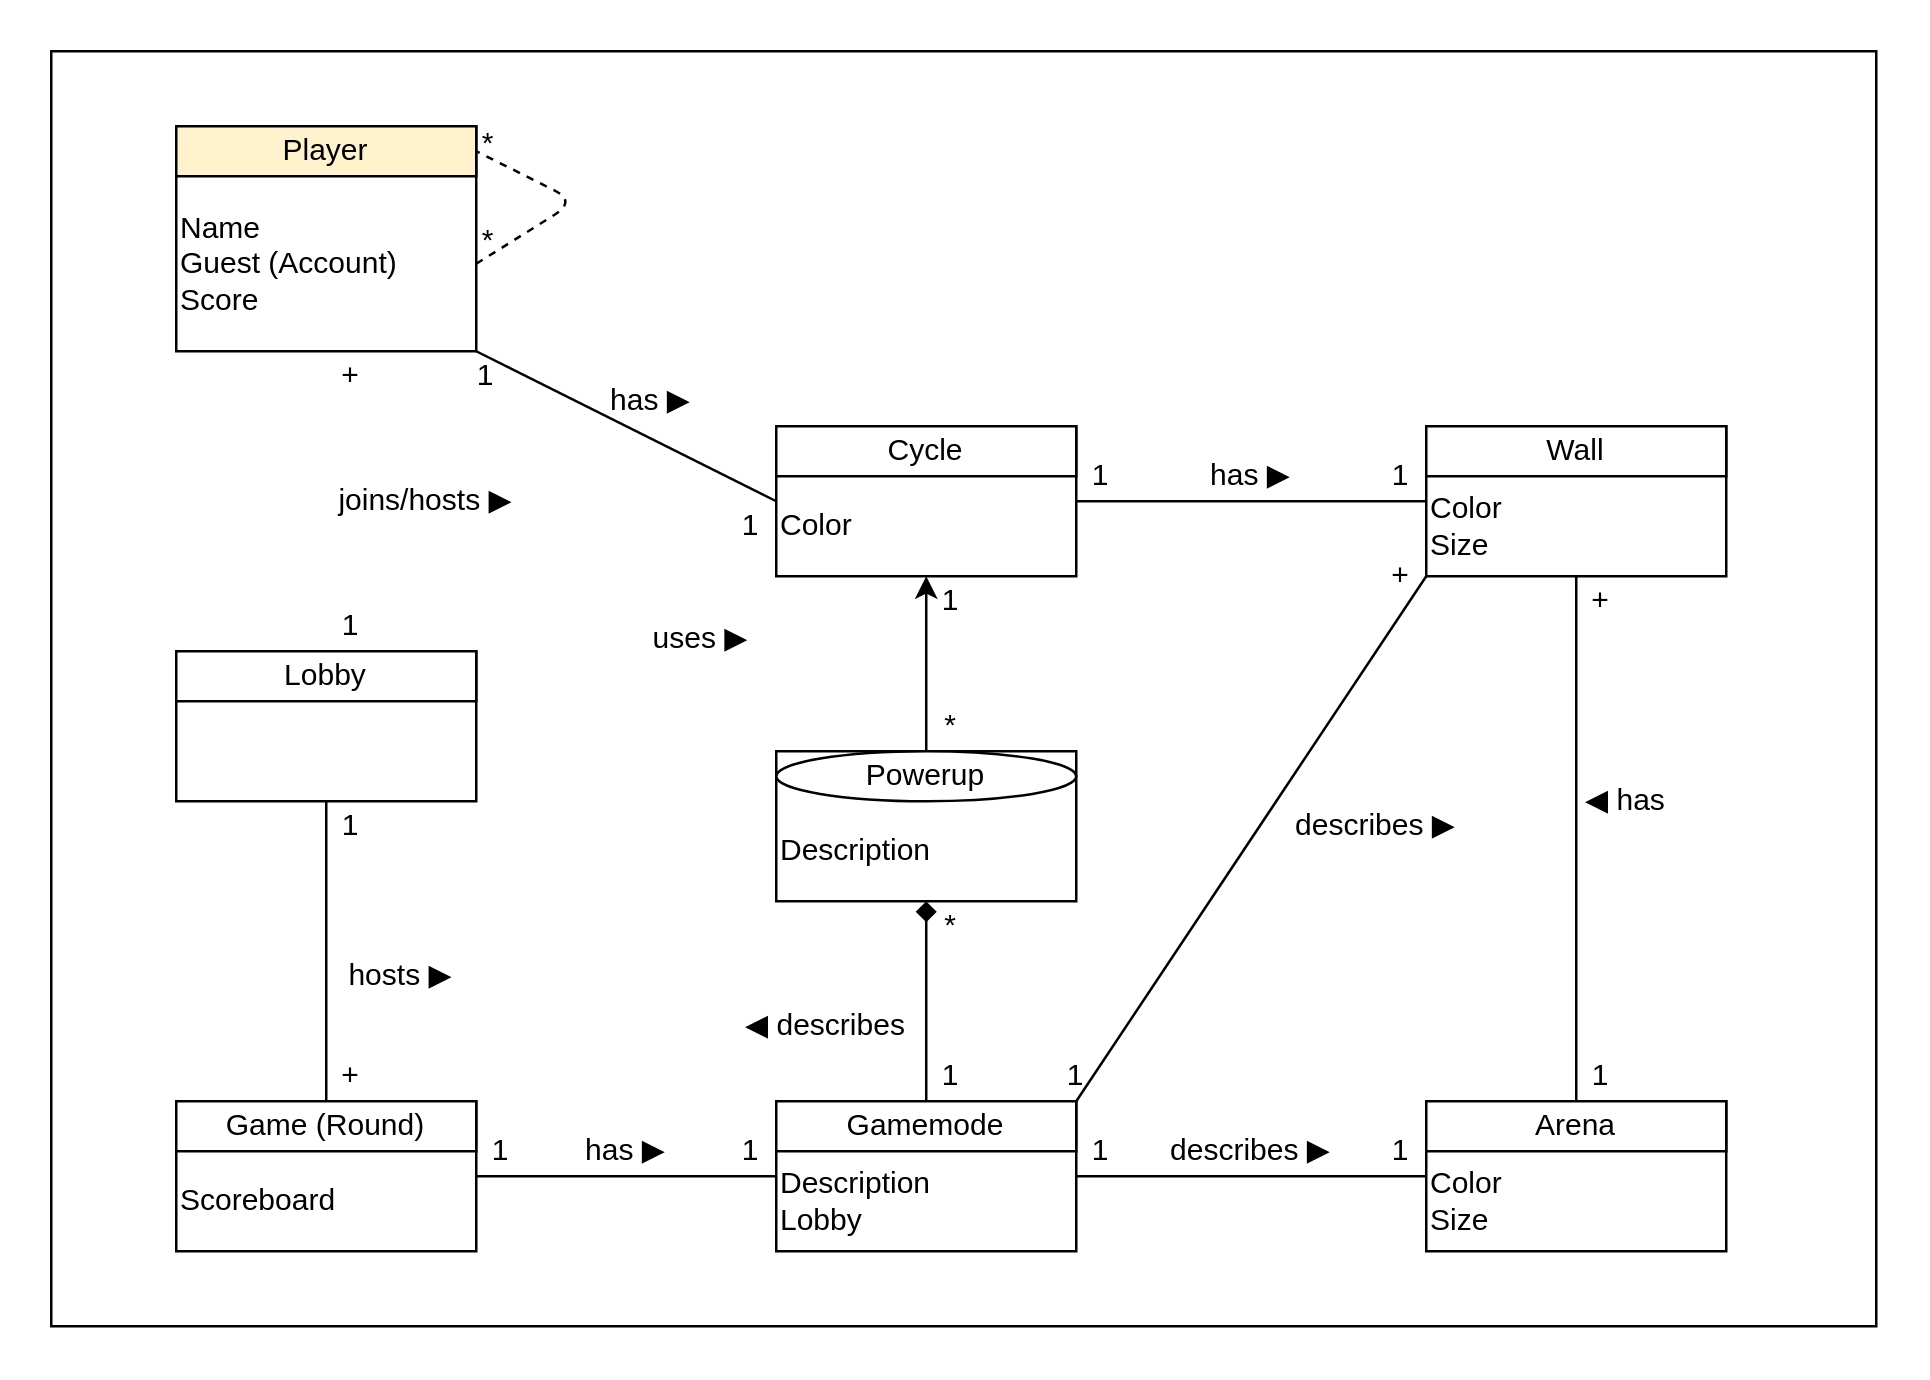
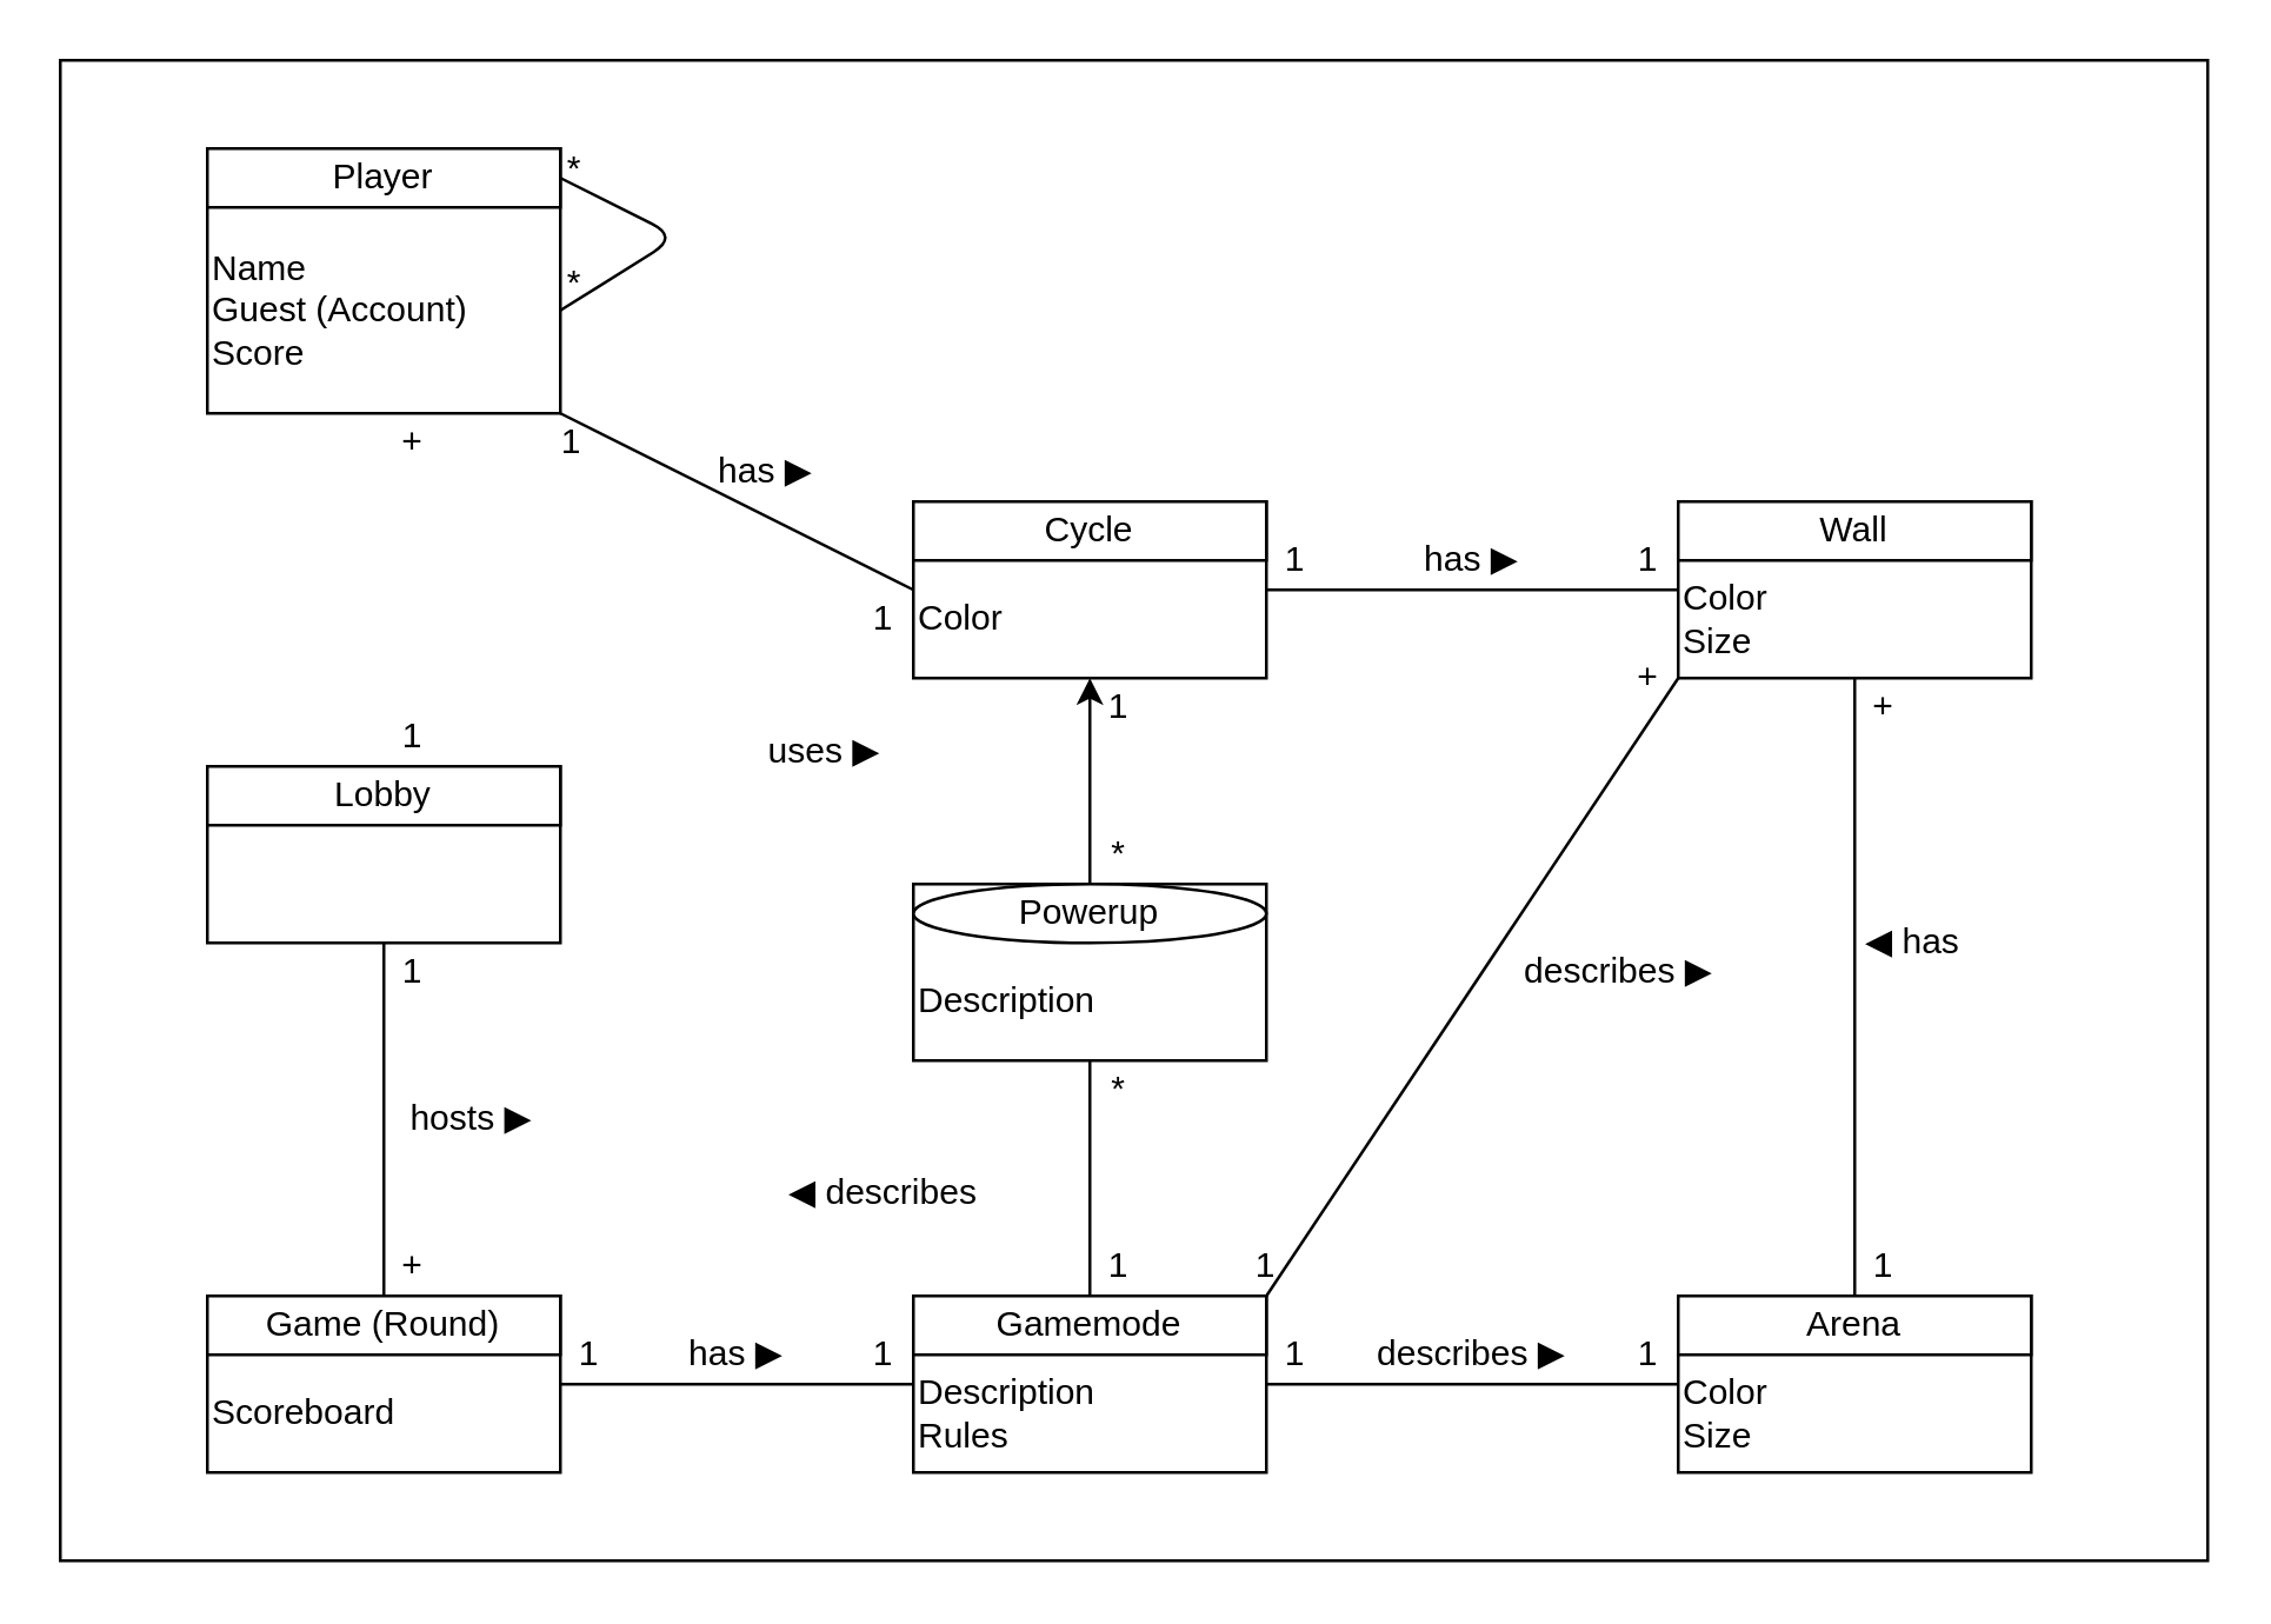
- <mxCell id="4" value="Player" style="rounded=0;whiteSpace=wrap;html=1;fillColor=#fff2cc;" vertex="1" parent="1"><mxGeometry x="70" y="50" width="120" height="20" as="geometry" /></mxCell>
+ <mxCell id="4" value="Player" style="rounded=0;whiteSpace=wrap;html=1;" vertex="1" parent="1"><mxGeometry x="70" y="50" width="120" height="20" as="geometry" /></mxCell>
- <mxCell id="34" value="" style="endArrow=none;html=1;exitX=1;exitY=0.5;exitDx=0;exitDy=0;entryX=1;entryY=0.5;entryDx=0;entryDy=0;dashed=1;" edge="1" parent="1" source="11" target="4"><mxGeometry width="50" height="50" relative="1" as="geometry"><mxPoint x="190" y="105" as="sourcePoint" /><mxPoint x="240" y="50" as="targetPoint" /><Array as="points"><mxPoint x="230" y="80" /></Array></mxGeometry></mxCell>
+ <mxCell id="34" value="" style="endArrow=none;html=1;exitX=1;exitY=0.5;exitDx=0;exitDy=0;entryX=1;entryY=0.5;entryDx=0;entryDy=0;" edge="1" parent="1" source="11" target="4"><mxGeometry width="50" height="50" relative="1" as="geometry"><mxPoint x="190" y="105" as="sourcePoint" /><mxPoint x="240" y="50" as="targetPoint" /><Array as="points"><mxPoint x="230" y="80" /></Array></mxGeometry></mxCell>
- <mxCell id="15" value="joins/hosts ▶" style="text;html=1;strokeColor=none;fillColor=none;align=center;verticalAlign=middle;whiteSpace=wrap;rounded=0;" vertex="1" parent="1"><mxGeometry x="130" y="190" width="80" height="20" as="geometry" /></mxCell>
- <mxCell id="60" value="" style="endArrow=diamond;html=1;exitX=0.5;exitY=0;exitDx=0;exitDy=0;entryX=0.5;entryY=1;entryDx=0;entryDy=0;" edge="1" parent="1" source="8" target="59"><mxGeometry width="50" height="50" relative="1" as="geometry"><mxPoint x="380" y="400" as="sourcePoint" /><mxPoint x="430" y="350" as="targetPoint" /></mxGeometry></mxCell>
+ <mxCell id="60" value="" style="endArrow=none;html=1;exitX=0.5;exitY=0;exitDx=0;exitDy=0;entryX=0.5;entryY=1;entryDx=0;entryDy=0;" edge="1" parent="1" source="8" target="59"><mxGeometry width="50" height="50" relative="1" as="geometry"><mxPoint x="380" y="400" as="sourcePoint" /><mxPoint x="430" y="350" as="targetPoint" /></mxGeometry></mxCell>
- <mxCell id="19" value="hosts ▶" style="text;html=1;strokeColor=none;fillColor=none;align=center;verticalAlign=middle;whiteSpace=wrap;rounded=0;" vertex="1" parent="1"><mxGeometry x="130" y="380" width="60" height="20" as="geometry" /></mxCell>
+ <mxCell id="19" value="hosts ▶" style="text;html=1;strokeColor=none;fillColor=none;align=center;verticalAlign=middle;whiteSpace=wrap;rounded=0;" vertex="1" parent="1"><mxGeometry x="130" y="370" width="60" height="20" as="geometry" /></mxCell>
- <mxCell id="65" value="◀ describes" style="text;html=1;strokeColor=none;fillColor=none;align=center;verticalAlign=middle;whiteSpace=wrap;rounded=0;" vertex="1" parent="1"><mxGeometry x="290" y="400" width="80" height="20" as="geometry" /></mxCell>
+ <mxCell id="65" value="◀ describes" style="text;html=1;strokeColor=none;fillColor=none;align=center;verticalAlign=middle;whiteSpace=wrap;rounded=0;" vertex="1" parent="1"><mxGeometry x="260" y="395" width="80" height="20" as="geometry" /></mxCell>
- <mxCell id="31" value="&lt;div&gt;Description&lt;/div&gt;Lobby" style="text;html=1;strokeColor=none;fillColor=none;align=left;verticalAlign=middle;whiteSpace=wrap;rounded=0;" vertex="1" parent="1"><mxGeometry x="310" y="460" width="120" height="40" as="geometry" /></mxCell>
+ <mxCell id="31" value="&lt;div&gt;Description&lt;/div&gt;Rules" style="text;html=1;strokeColor=none;fillColor=none;align=left;verticalAlign=middle;whiteSpace=wrap;rounded=0;" vertex="1" parent="1"><mxGeometry x="310" y="460" width="120" height="40" as="geometry" /></mxCell>
